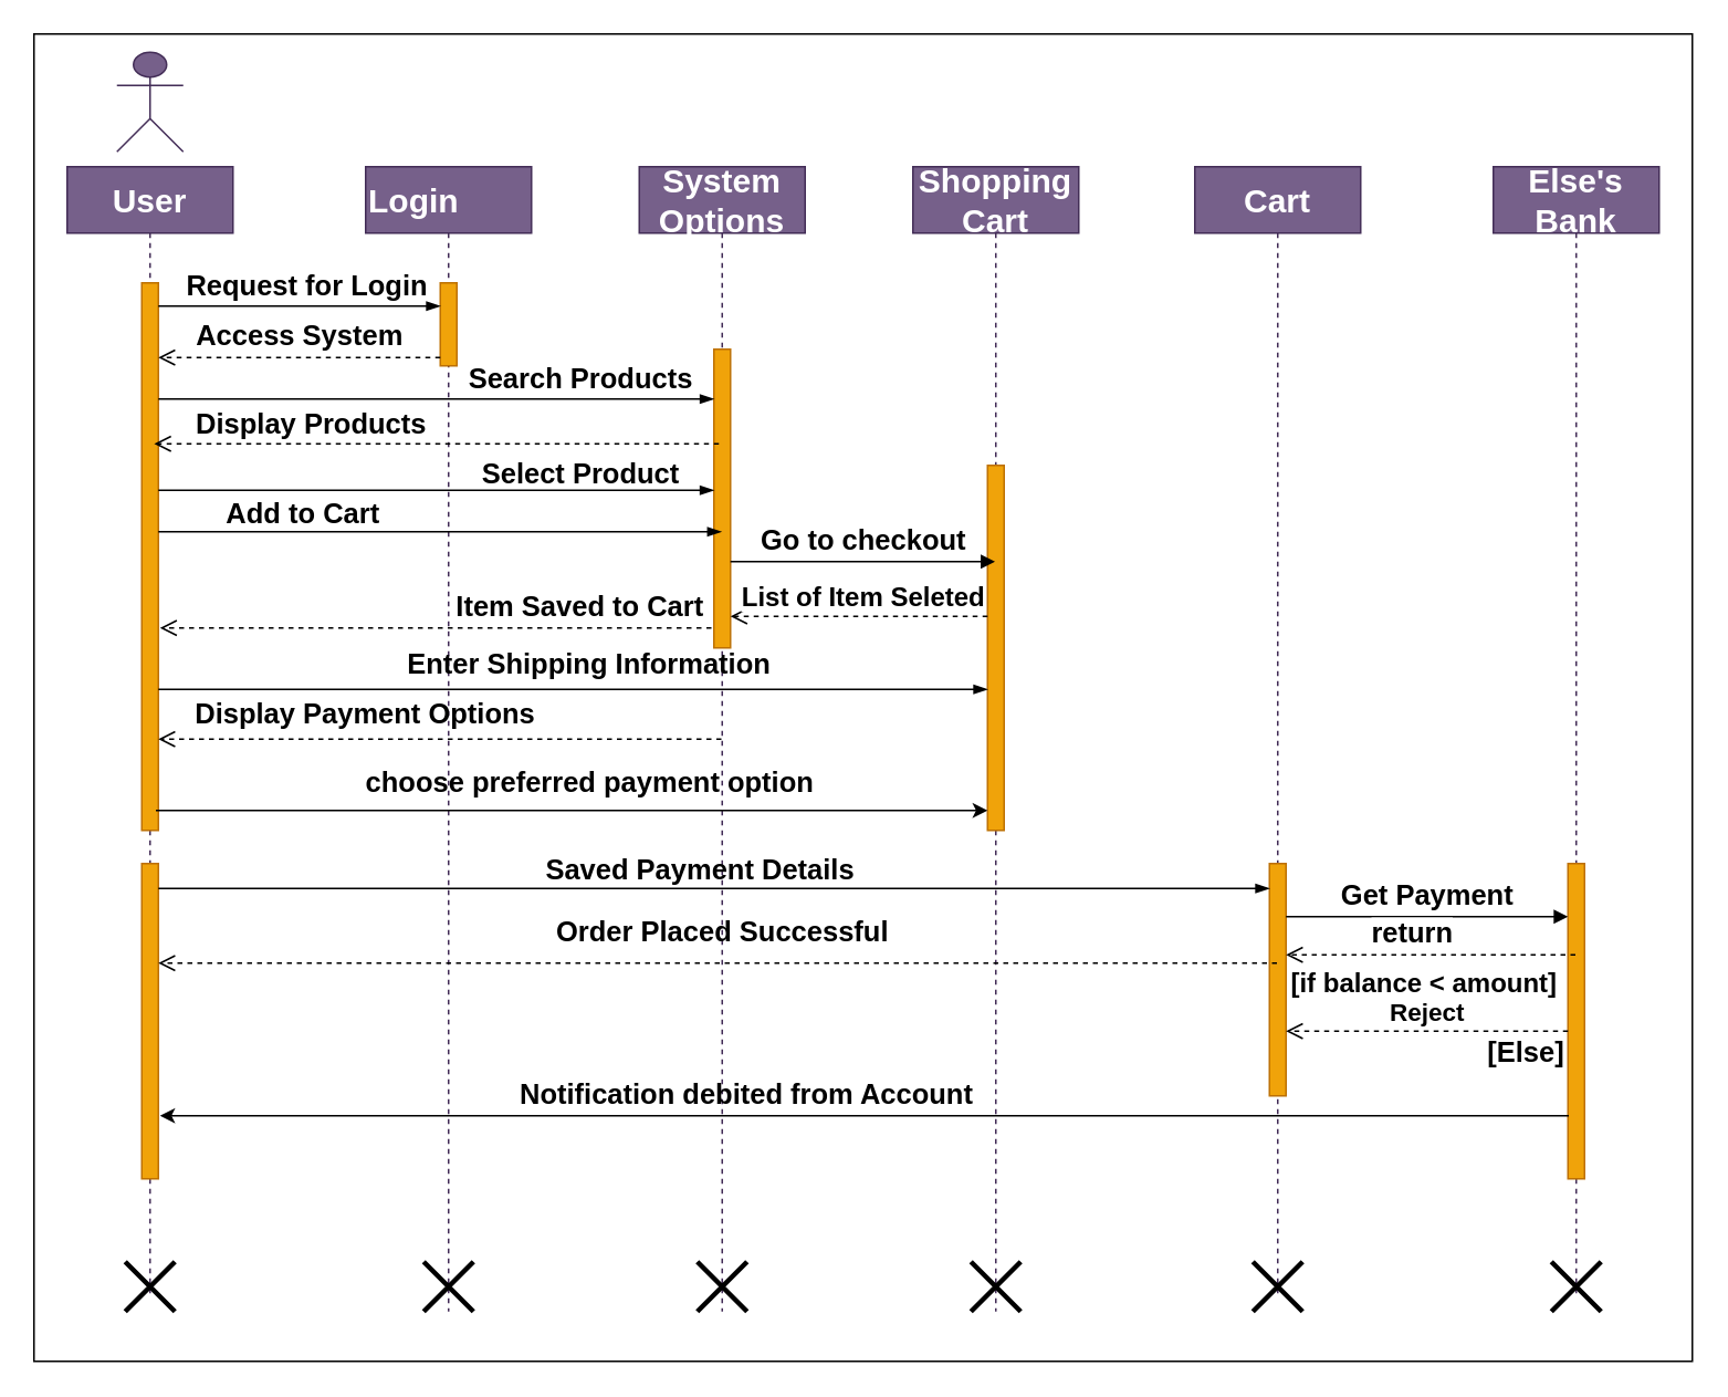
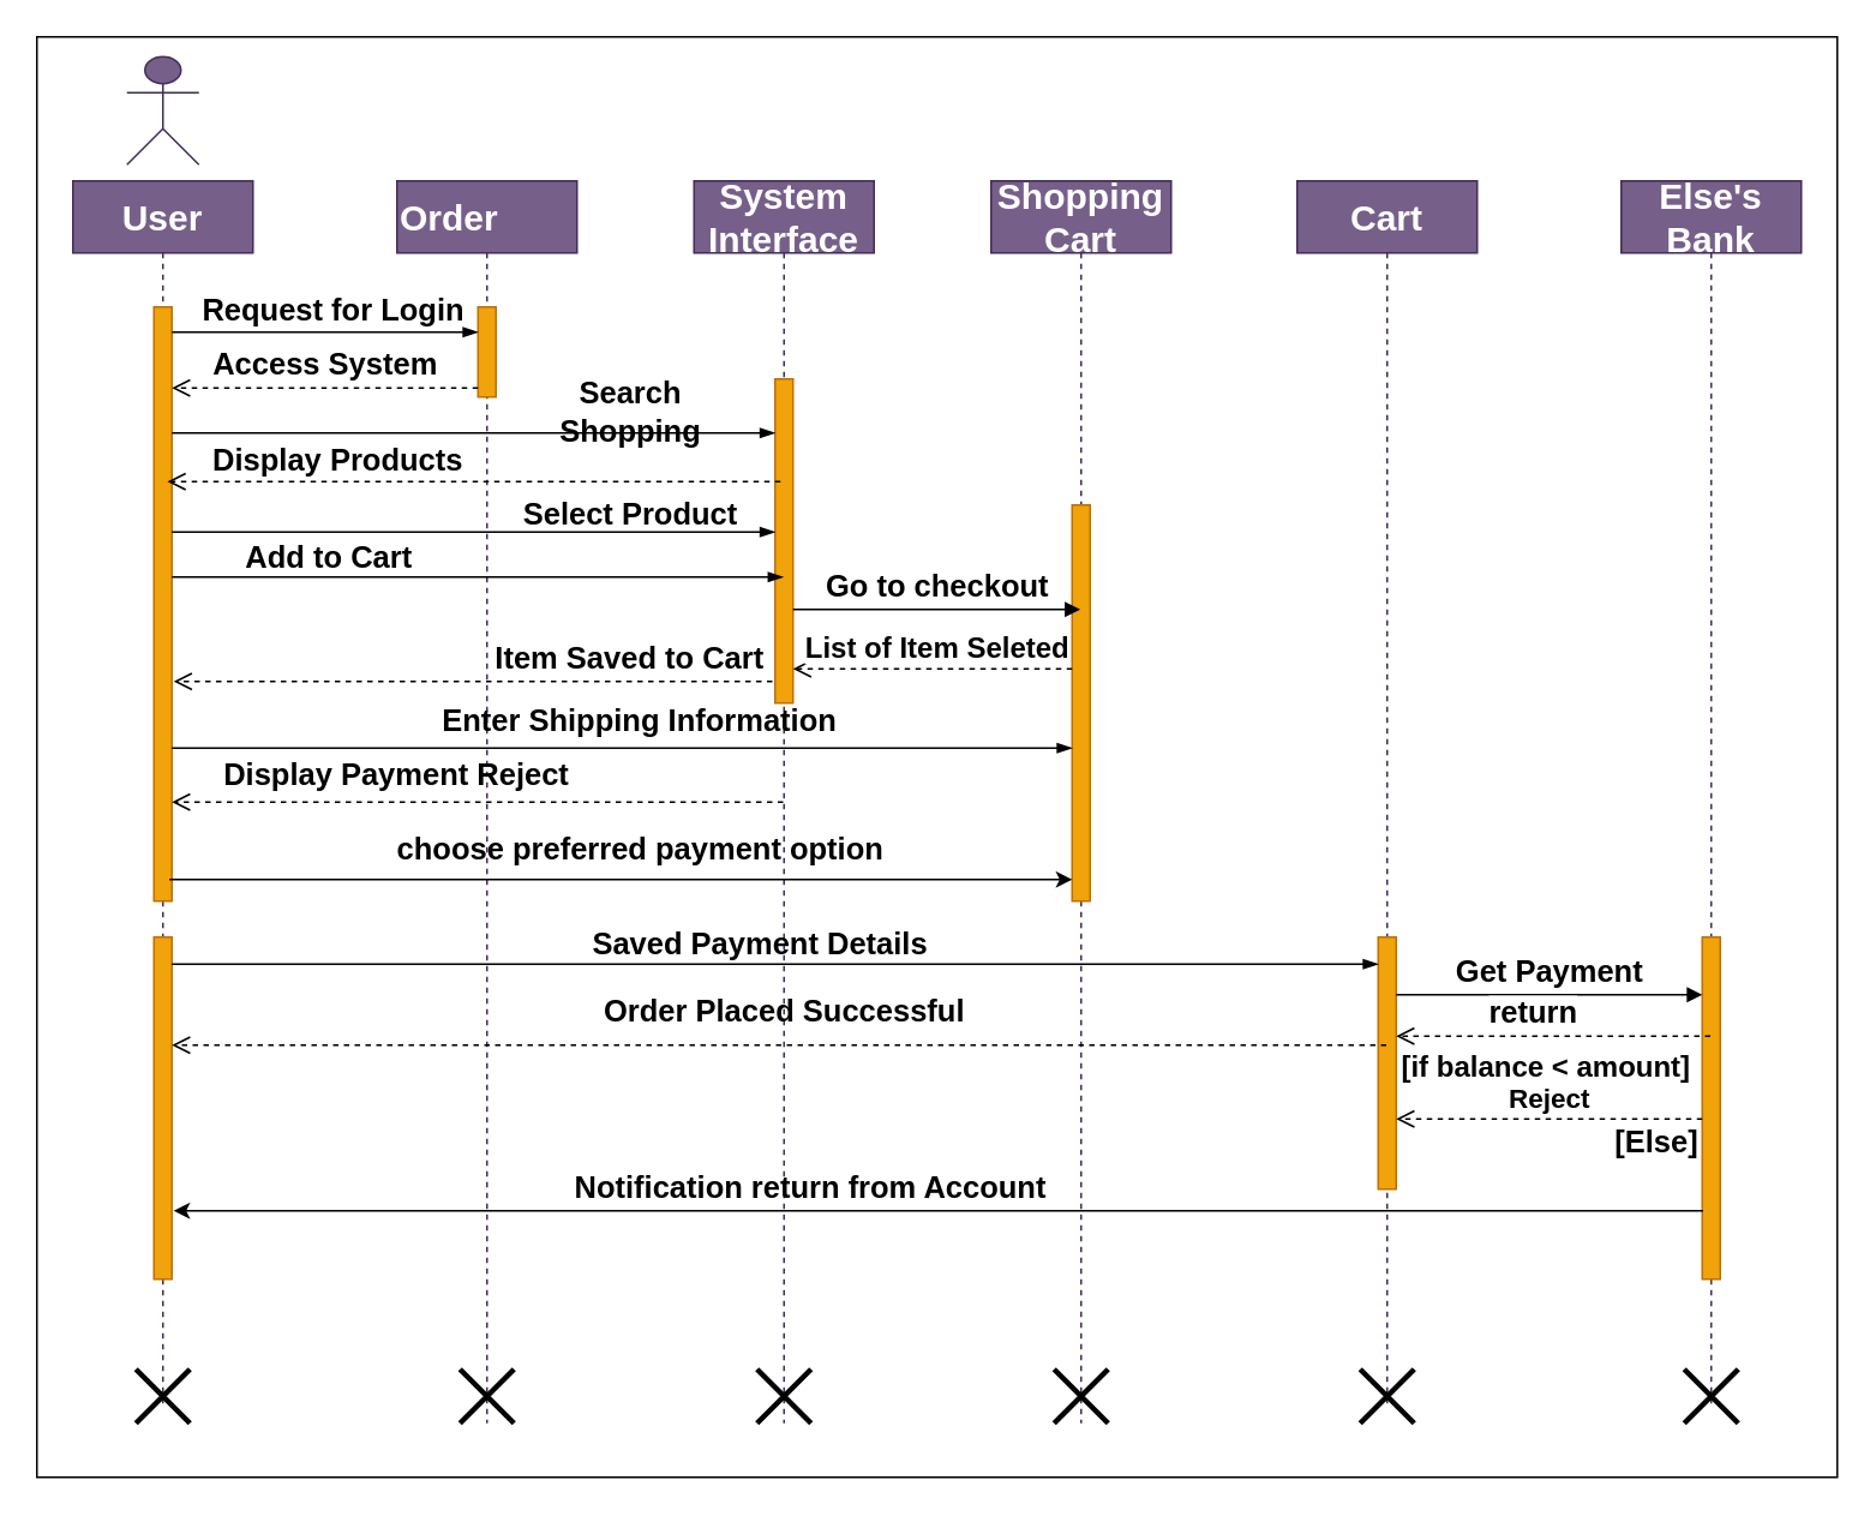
- <mxCell id="6" value="Login" style="shape=umlLifeline;perimeter=lifelinePerimeter;whiteSpace=wrap;html=1;container=1;dropTarget=0;collapsible=0;recursiveResize=0;outlineConnect=0;portConstraint=eastwest;newEdgeStyle={&quot;curved&quot;:0,&quot;rounded&quot;:0};fillColor=#76608a;fontColor=#ffffff;strokeColor=#432D57;fontSize=20;fontStyle=1;align=left;" parent="1" vertex="1"><mxGeometry x="220" y="100" width="100" height="690" as="geometry" /></mxCell>
+ <mxCell id="6" value="Order" style="shape=umlLifeline;perimeter=lifelinePerimeter;whiteSpace=wrap;html=1;container=1;dropTarget=0;collapsible=0;recursiveResize=0;outlineConnect=0;portConstraint=eastwest;newEdgeStyle={&quot;curved&quot;:0,&quot;rounded&quot;:0};fillColor=#76608a;fontColor=#ffffff;strokeColor=#432D57;fontSize=20;fontStyle=1;align=left;" parent="1" vertex="1"><mxGeometry x="220" y="100" width="100" height="690" as="geometry" /></mxCell>
- <mxCell id="21" value="System Options" style="shape=umlLifeline;perimeter=lifelinePerimeter;whiteSpace=wrap;html=1;container=1;dropTarget=0;collapsible=0;recursiveResize=0;outlineConnect=0;portConstraint=eastwest;newEdgeStyle={&quot;curved&quot;:0,&quot;rounded&quot;:0};fillColor=#76608a;fontColor=#ffffff;strokeColor=#432D57;fontSize=20;fontStyle=1" parent="1" vertex="1"><mxGeometry x="385" y="100" width="100" height="690" as="geometry" /></mxCell>
+ <mxCell id="21" value="System Interface" style="shape=umlLifeline;perimeter=lifelinePerimeter;whiteSpace=wrap;html=1;container=1;dropTarget=0;collapsible=0;recursiveResize=0;outlineConnect=0;portConstraint=eastwest;newEdgeStyle={&quot;curved&quot;:0,&quot;rounded&quot;:0};fillColor=#76608a;fontColor=#ffffff;strokeColor=#432D57;fontSize=20;fontStyle=1" parent="1" vertex="1"><mxGeometry x="385" y="100" width="100" height="690" as="geometry" /></mxCell>
- <mxCell id="25" value="Search Products" style="text;html=1;strokeColor=none;fillColor=none;align=center;verticalAlign=middle;whiteSpace=wrap;rounded=0;fontSize=17;fontStyle=1" parent="1" vertex="1"><mxGeometry x="280" y="214" width="140" height="30" as="geometry" /></mxCell>
+ <mxCell id="25" value="Search Shopping" style="text;html=1;strokeColor=none;fillColor=none;align=center;verticalAlign=middle;whiteSpace=wrap;rounded=0;fontSize=17;fontStyle=1" parent="1" vertex="1"><mxGeometry x="280" y="214" width="140" height="30" as="geometry" /></mxCell>
- <mxCell id="38" value="Display Payment Options" style="text;html=1;strokeColor=none;fillColor=none;align=center;verticalAlign=middle;whiteSpace=wrap;rounded=0;fontSize=17;fontStyle=1" parent="1" vertex="1"><mxGeometry x="110" y="416" width="220" height="30" as="geometry" /></mxCell>
+ <mxCell id="38" value="Display Payment Reject" style="text;html=1;strokeColor=none;fillColor=none;align=center;verticalAlign=middle;whiteSpace=wrap;rounded=0;fontSize=17;fontStyle=1" parent="1" vertex="1"><mxGeometry x="110" y="416" width="220" height="30" as="geometry" /></mxCell>
- <mxCell id="50" value="Notification debited from Account" style="text;html=1;strokeColor=none;fillColor=none;align=center;verticalAlign=middle;whiteSpace=wrap;rounded=0;fontSize=17;fontStyle=1" parent="1" vertex="1"><mxGeometry x="310" y="645" width="280" height="30" as="geometry" /></mxCell>
+ <mxCell id="50" value="Notification return from Account" style="text;html=1;strokeColor=none;fillColor=none;align=center;verticalAlign=middle;whiteSpace=wrap;rounded=0;fontSize=17;fontStyle=1" parent="1" vertex="1"><mxGeometry x="310" y="645" width="280" height="30" as="geometry" /></mxCell>
